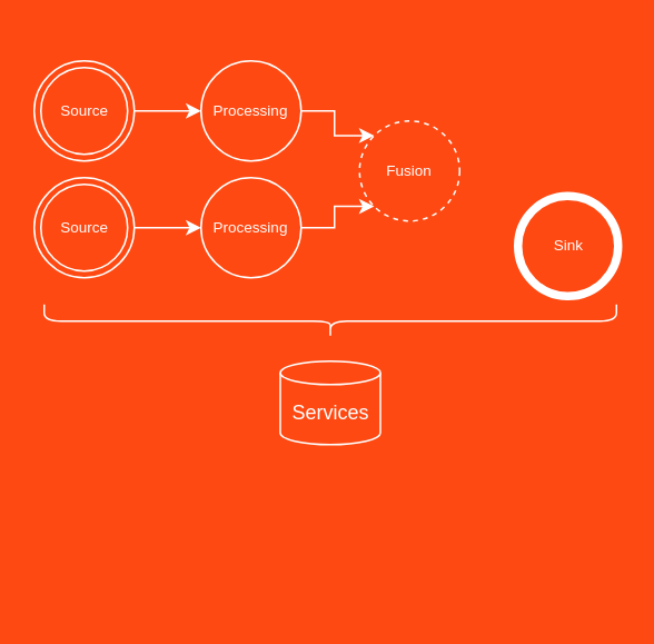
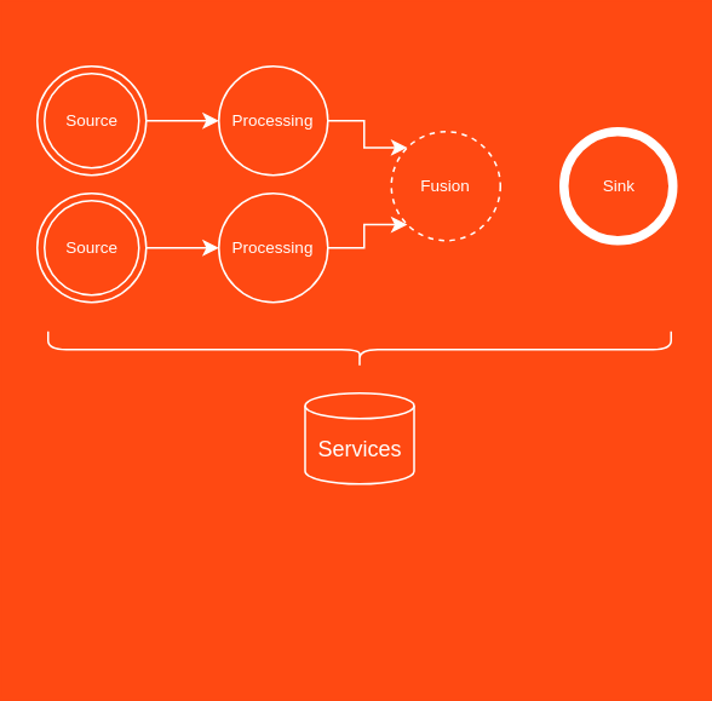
- <mxCell id="4" value="Sink" style="shape=ellipse;html=1;dashed=0;whitespace=wrap;aspect=fixed;strokeWidth=5;perimeter=ellipsePerimeter;fontSize=9;fillColor=none;strokeColor=#FFFFFF;fontColor=#FFFFFF;" vertex="1" parent="1"><mxGeometry x="310" y="117" width="60" height="60" as="geometry" /></mxCell>
+ <mxCell id="4" value="Sink" style="shape=ellipse;html=1;dashed=0;whitespace=wrap;aspect=fixed;strokeWidth=5;perimeter=ellipsePerimeter;fontSize=9;fillColor=none;strokeColor=#FFFFFF;fontColor=#FFFFFF;" vertex="1" parent="1"><mxGeometry x="310" y="72" width="60" height="60" as="geometry" /></mxCell>
